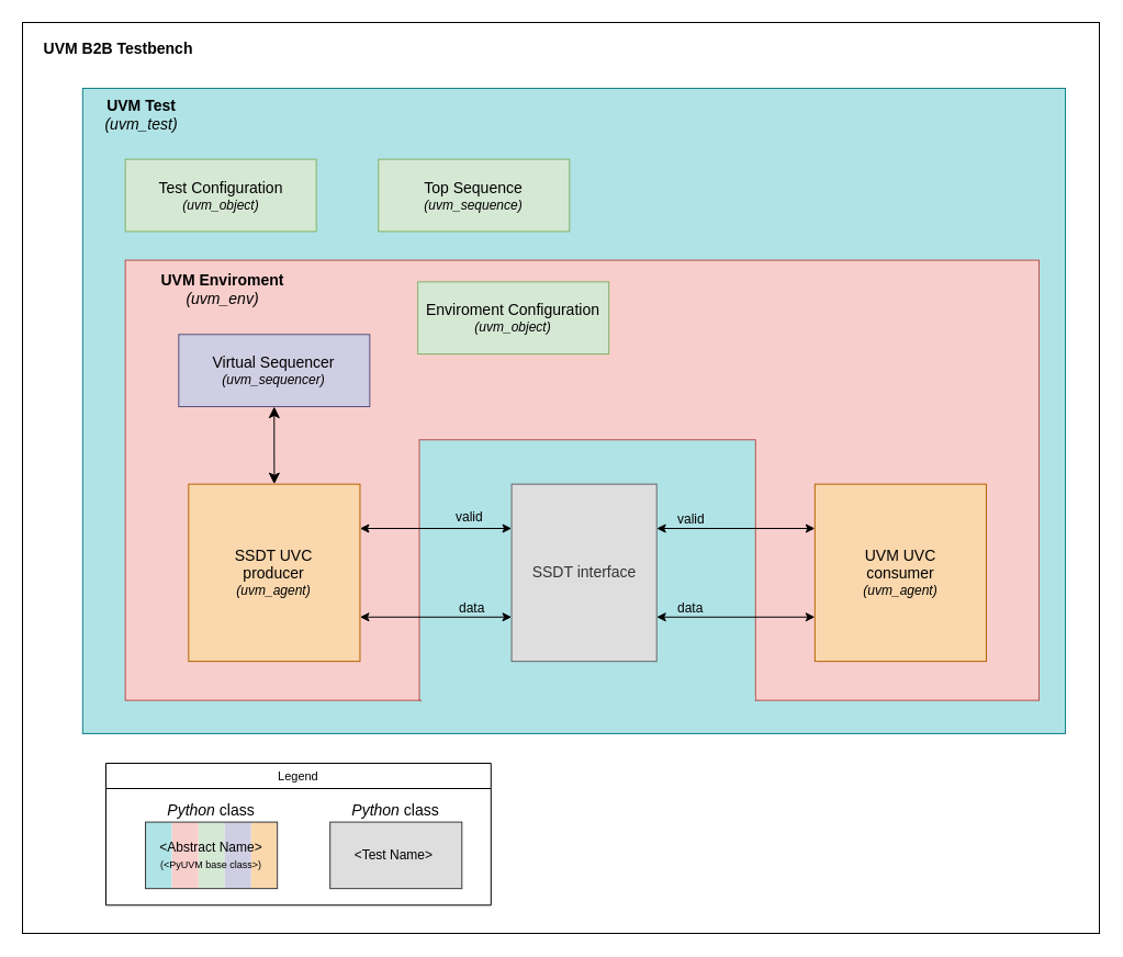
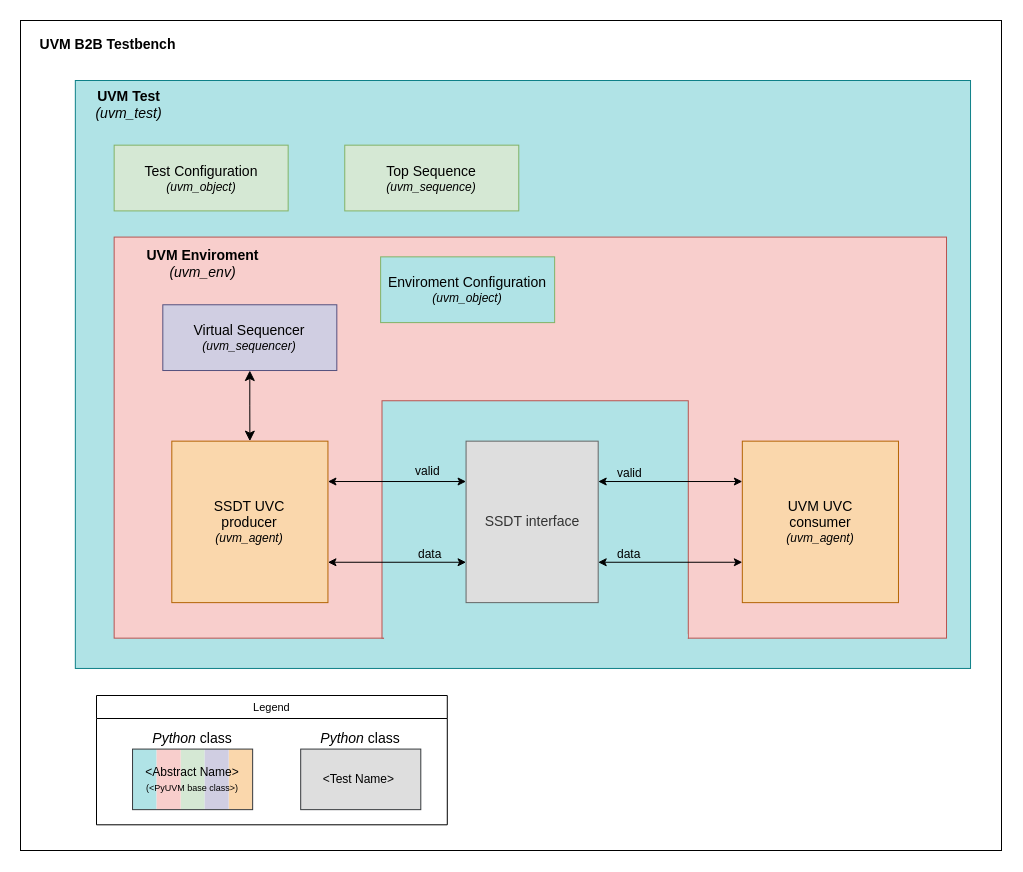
- <mxCell id="7" value="&lt;font style=&quot;font-size: 14px&quot;&gt;&lt;font&gt;Enviroment Configuration&lt;/font&gt;&lt;br&gt;&lt;/font&gt;&lt;font&gt;&lt;font style=&quot;font-size: 12px&quot;&gt;&lt;i&gt;(uvm_object)&lt;/i&gt;&lt;/font&gt;&lt;br&gt;&lt;/font&gt;" style="rounded=0;whiteSpace=wrap;html=1;fontSize=11;fontStyle=0;fillColor=#d5e8d4;strokeColor=#82b366;container=0;" parent="2" vertex="1"><mxGeometry x="360.129" y="236.361" width="174.015" height="65.748" as="geometry" /></mxCell>
+ <mxCell id="7" value="&lt;font style=&quot;font-size: 14px&quot;&gt;&lt;font&gt;Enviroment Configuration&lt;/font&gt;&lt;br&gt;&lt;/font&gt;&lt;font&gt;&lt;font style=&quot;font-size: 12px&quot;&gt;&lt;i&gt;(uvm_object)&lt;/i&gt;&lt;/font&gt;&lt;br&gt;&lt;/font&gt;" style="rounded=0;whiteSpace=wrap;html=1;fontSize=11;fontStyle=0;fillColor=#b0e3e6;strokeColor=#82b366;container=0;" parent="2" vertex="1"><mxGeometry x="360.129" y="236.361" width="174.015" height="65.748" as="geometry" /></mxCell>
